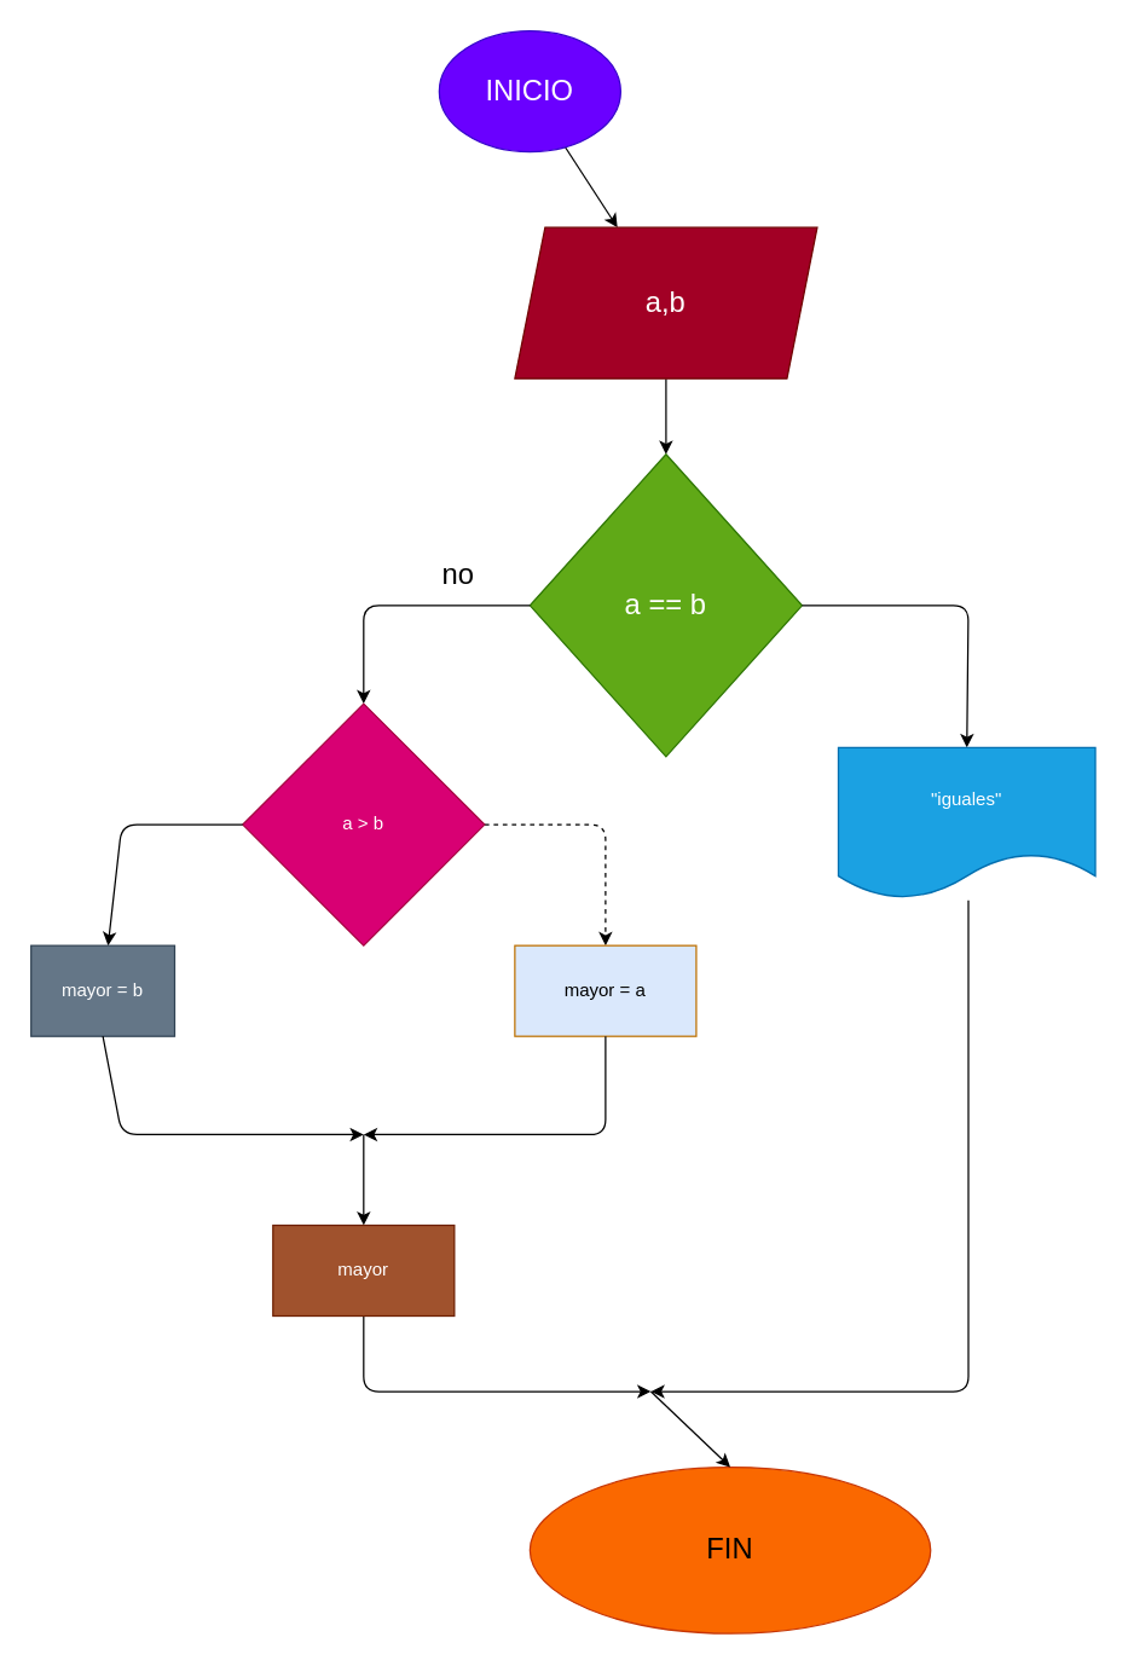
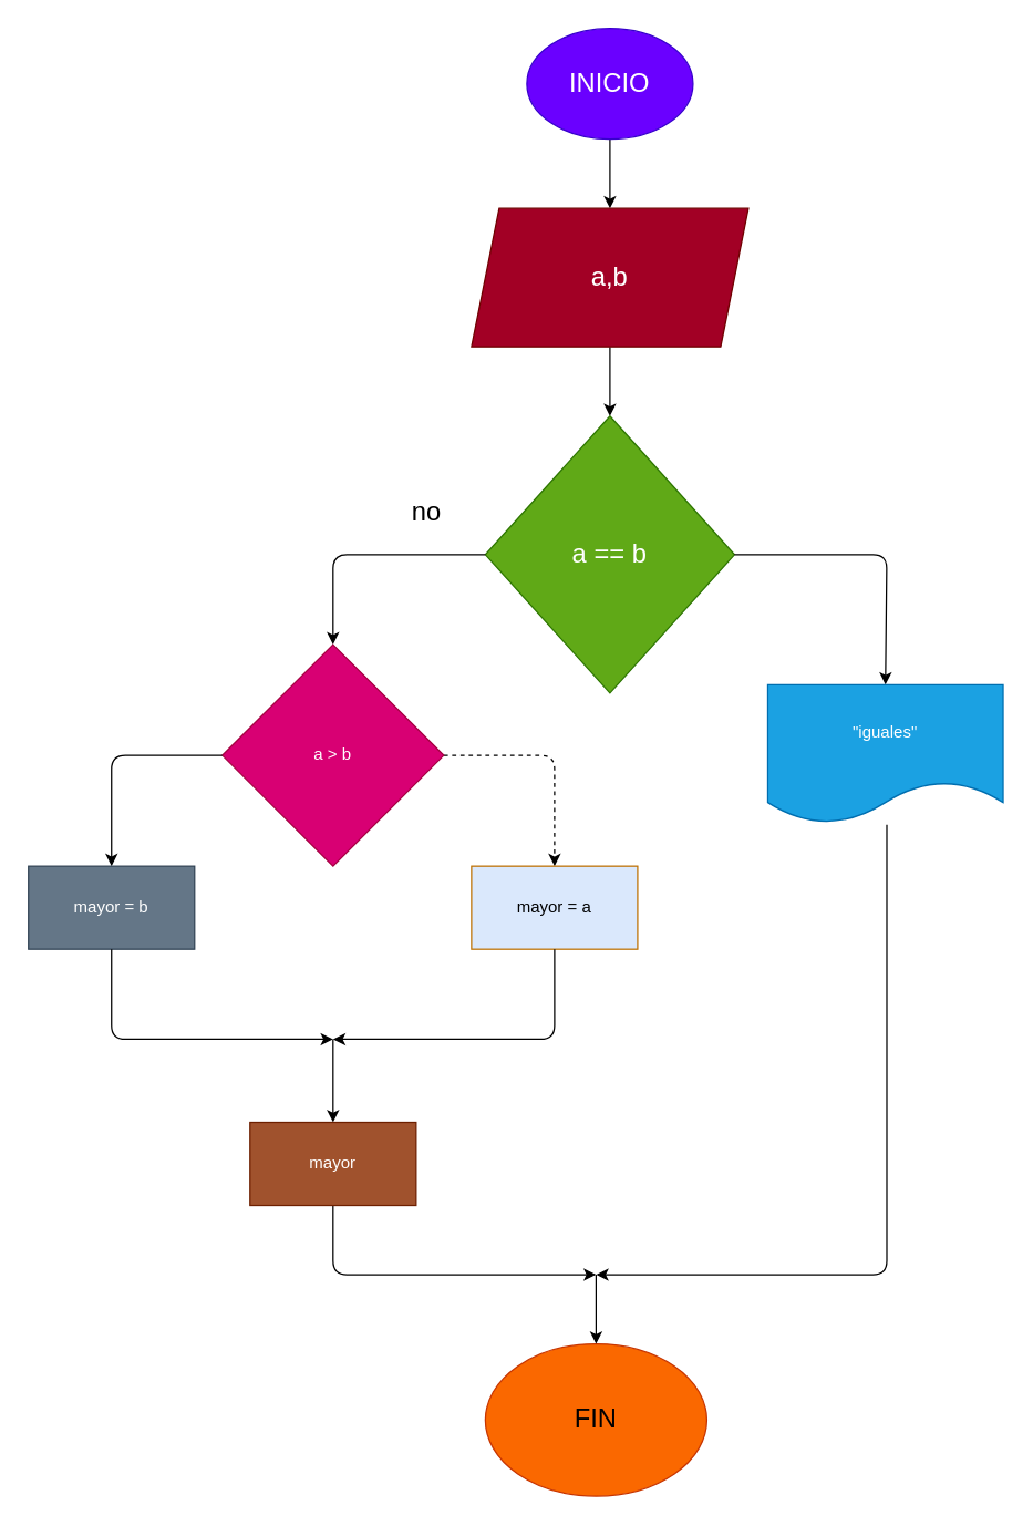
- <mxCell id="3" value="&lt;span style=&quot;font-size: 19px;&quot;&gt;INICIO&lt;/span&gt;" style="ellipse;whiteSpace=wrap;html=1;fillColor=#6a00ff;fontColor=#ffffff;strokeColor=#3700CC;" parent="1" vertex="1"><mxGeometry x="290" y="20" width="120" height="80" as="geometry" /></mxCell>
+ <mxCell id="3" value="&lt;span style=&quot;font-size: 19px;&quot;&gt;INICIO&lt;/span&gt;" style="ellipse;whiteSpace=wrap;html=1;fillColor=#6a00ff;fontColor=#ffffff;strokeColor=#3700CC;" parent="1" vertex="1"><mxGeometry x="380" y="20" width="120" height="80" as="geometry" /></mxCell>
- <mxCell id="9" value="no&amp;nbsp;" style="text;html=1;align=center;verticalAlign=middle;resizable=0;points=[];autosize=1;strokeColor=none;fillColor=none;fontSize=19;" parent="1" vertex="1"><mxGeometry x="280" y="360" width="50" height="40" as="geometry" /></mxCell>
+ <mxCell id="9" value="no&amp;nbsp;" style="text;html=1;align=center;verticalAlign=middle;resizable=0;points=[];autosize=1;strokeColor=none;fillColor=none;fontSize=19;" parent="1" vertex="1"><mxGeometry x="285" y="350" width="50" height="40" as="geometry" /></mxCell>
- <mxCell id="18" value="mayor = b" style="rounded=0;whiteSpace=wrap;html=1;fillColor=#647687;fontColor=#ffffff;strokeColor=#314354;" vertex="1" parent="1"><mxGeometry x="20" y="625" width="95" height="60" as="geometry" /></mxCell>
+ <mxCell id="18" value="mayor = b" style="rounded=0;whiteSpace=wrap;html=1;fillColor=#647687;fontColor=#ffffff;strokeColor=#314354;" vertex="1" parent="1"><mxGeometry x="20" y="625" width="120" height="60" as="geometry" /></mxCell>
- <mxCell id="13" value="FIN" style="ellipse;whiteSpace=wrap;html=1;fontSize=19;fillColor=#fa6800;fontColor=#000000;strokeColor=#C73500;" parent="1" vertex="1"><mxGeometry x="350" y="970" width="265" height="110" as="geometry" /></mxCell>
+ <mxCell id="13" value="FIN" style="ellipse;whiteSpace=wrap;html=1;fontSize=19;fillColor=#fa6800;fontColor=#000000;strokeColor=#C73500;" parent="1" vertex="1"><mxGeometry x="350" y="970" width="160" height="110" as="geometry" /></mxCell>
